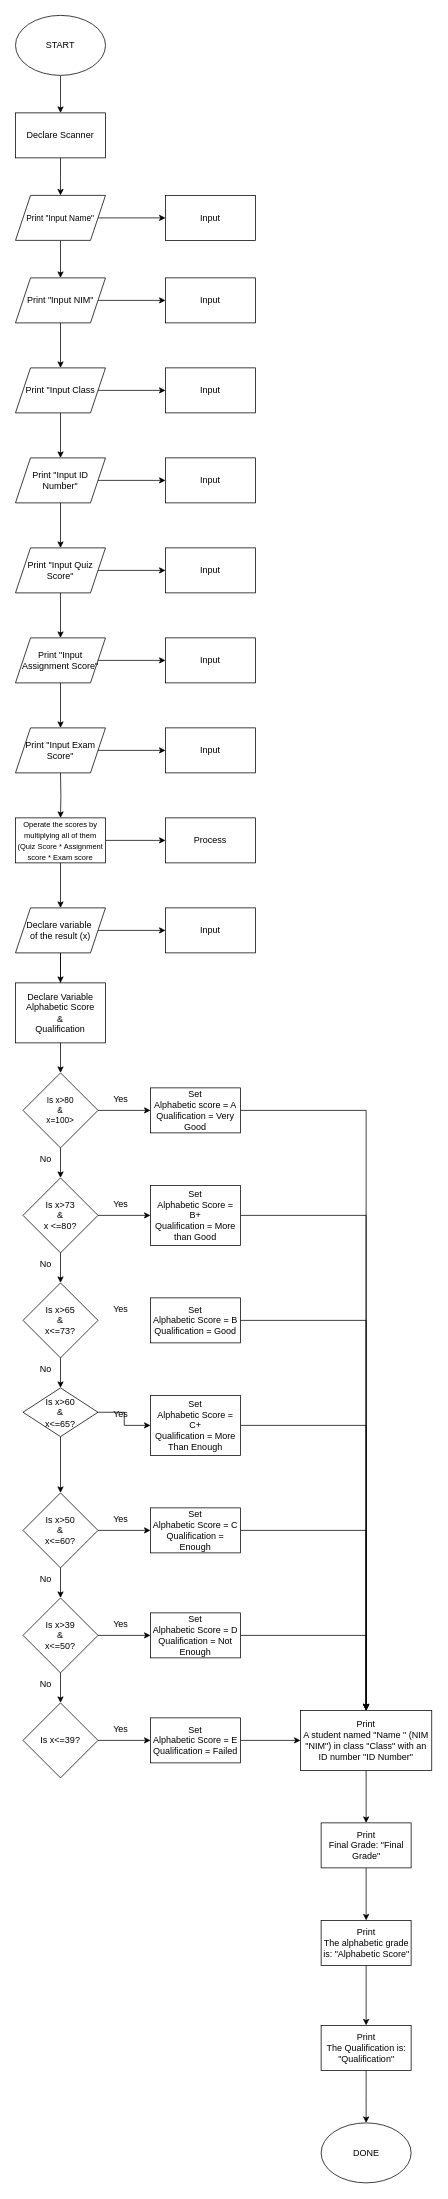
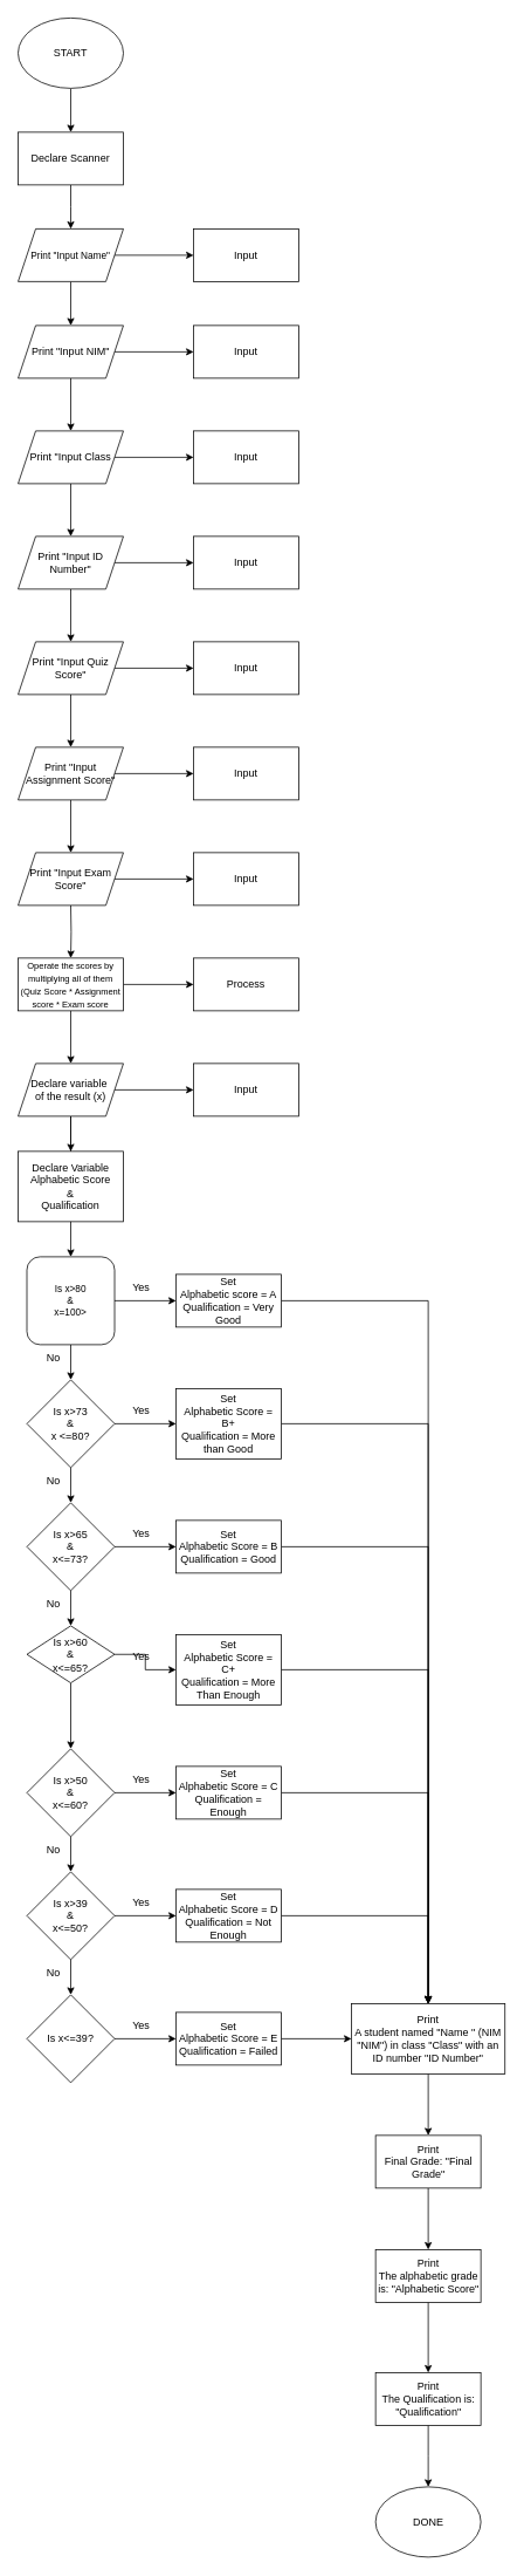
- <mxCell id="45" value="&lt;div style=&quot;font-size: 11px;&quot;&gt;&lt;font style=&quot;font-size: 11px;&quot;&gt;Is x&amp;gt;80&lt;/font&gt;&lt;/div&gt;&lt;div style=&quot;font-size: 11px;&quot;&gt;&lt;font style=&quot;font-size: 11px;&quot;&gt;&amp;amp;&lt;/font&gt;&lt;/div&gt;&lt;div style=&quot;font-size: 11px;&quot;&gt;&lt;font style=&quot;font-size: 11px;&quot;&gt;x=100&amp;gt;&lt;br&gt;&lt;/font&gt;&lt;/div&gt;" style="rhombus;whiteSpace=wrap;html=1;" parent="1" vertex="1"><mxGeometry x="30" y="1430" width="100" height="100" as="geometry" /></mxCell>
+ <mxCell id="45" value="&lt;div style=&quot;font-size: 11px;&quot;&gt;&lt;font style=&quot;font-size: 11px;&quot;&gt;Is x&amp;gt;80&lt;/font&gt;&lt;/div&gt;&lt;div style=&quot;font-size: 11px;&quot;&gt;&lt;font style=&quot;font-size: 11px;&quot;&gt;&amp;amp;&lt;/font&gt;&lt;/div&gt;&lt;div style=&quot;font-size: 11px;&quot;&gt;&lt;font style=&quot;font-size: 11px;&quot;&gt;x=100&amp;gt;&lt;br&gt;&lt;/font&gt;&lt;/div&gt;" style="whiteSpace=wrap;html=1;rounded=1;" parent="1" vertex="1"><mxGeometry x="30" y="1430" width="100" height="100" as="geometry" /></mxCell>
+ <mxCell id="50" value="" style="edgeStyle=orthogonalEdgeStyle;rounded=0;orthogonalLoop=1;jettySize=auto;html=1;" parent="1" source="51" target="76" edge="1"><mxGeometry relative="1" as="geometry" /></mxCell>
